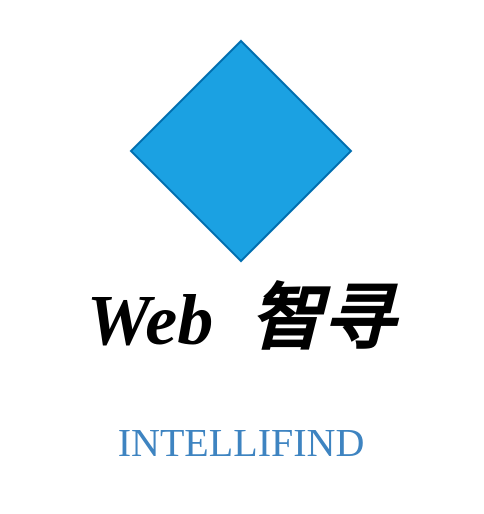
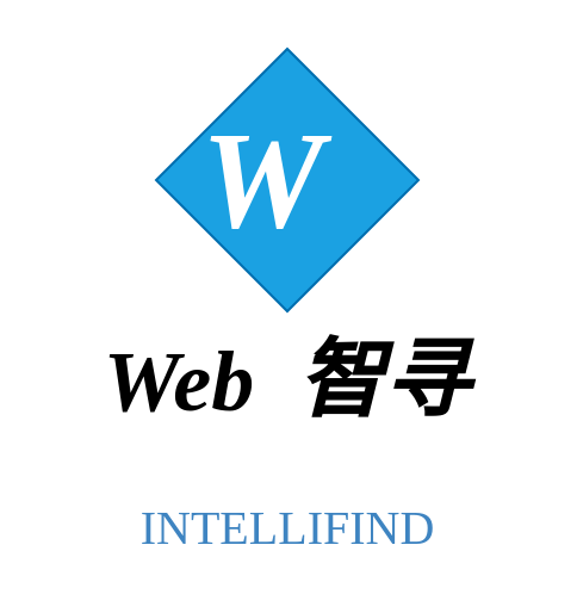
+ <mxCell id="3" value="W" style="text;html=1;strokeColor=none;fillColor=none;align=center;verticalAlign=middle;whiteSpace=wrap;rounded=0;fontFamily=Garamond;fontStyle=3;fontSize=58;fontColor=#FFFFFF;" parent="1" vertex="1"><mxGeometry x="80" y="60" width="60" height="30" as="geometry" /></mxCell>
